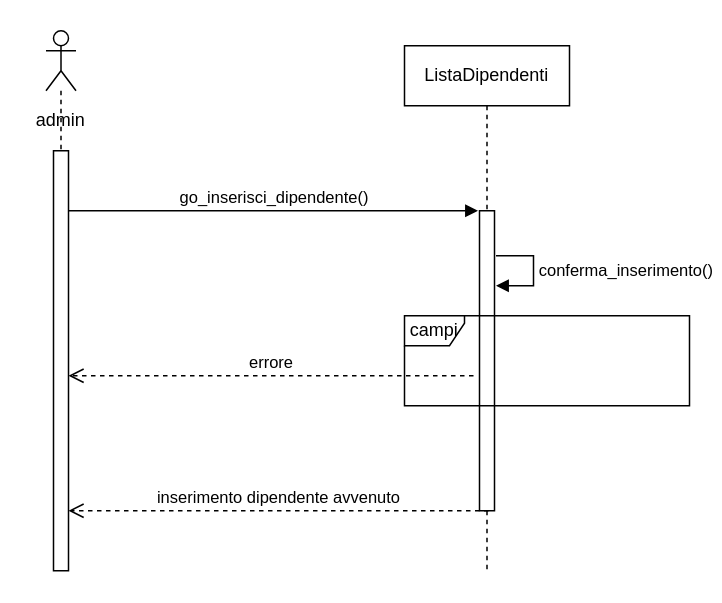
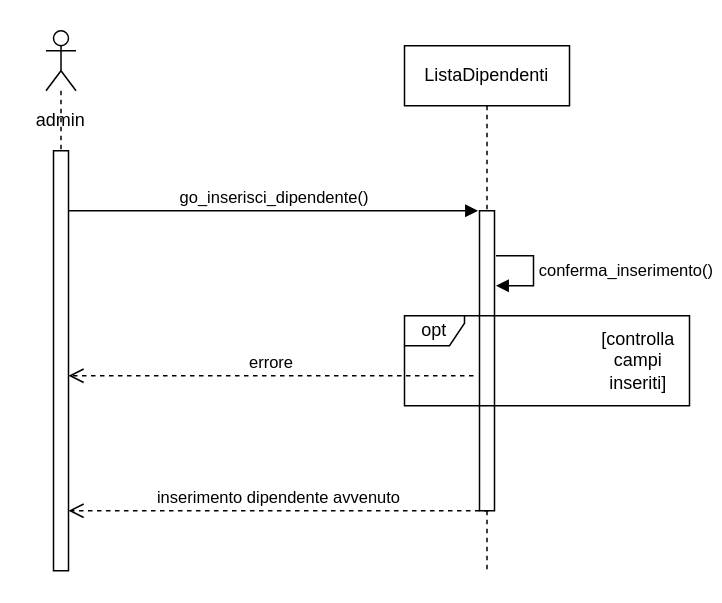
- <mxCell id="9" value="campi" style="shape=umlFrame;whiteSpace=wrap;html=1;width=40;height=20;" vertex="1" parent="1"><mxGeometry x="269" y="210" width="190" height="60" as="geometry" /></mxCell>
+ <mxCell id="9" value="opt" style="shape=umlFrame;whiteSpace=wrap;html=1;width=40;height=20;" vertex="1" parent="1"><mxGeometry x="269" y="210" width="190" height="60" as="geometry" /></mxCell>
+ <mxCell id="10" value="&lt;div&gt;[controlla campi&lt;/div&gt;&lt;div&gt;inseriti]&lt;/div&gt;" style="text;html=1;strokeColor=none;fillColor=none;align=center;verticalAlign=middle;whiteSpace=wrap;rounded=0;" vertex="1" parent="1"><mxGeometry x="405" y="230" width="40" height="20" as="geometry" /></mxCell>
